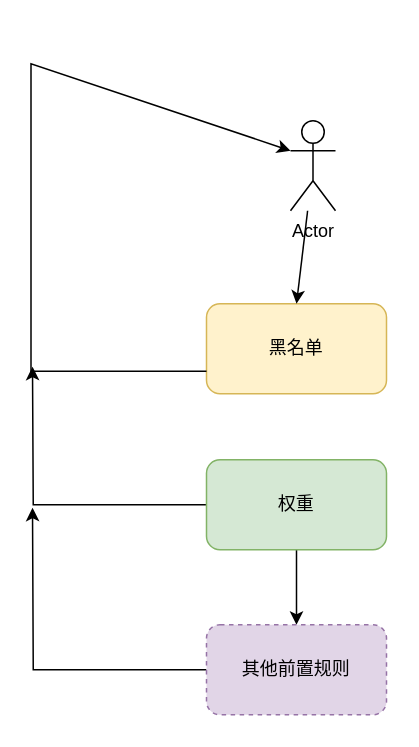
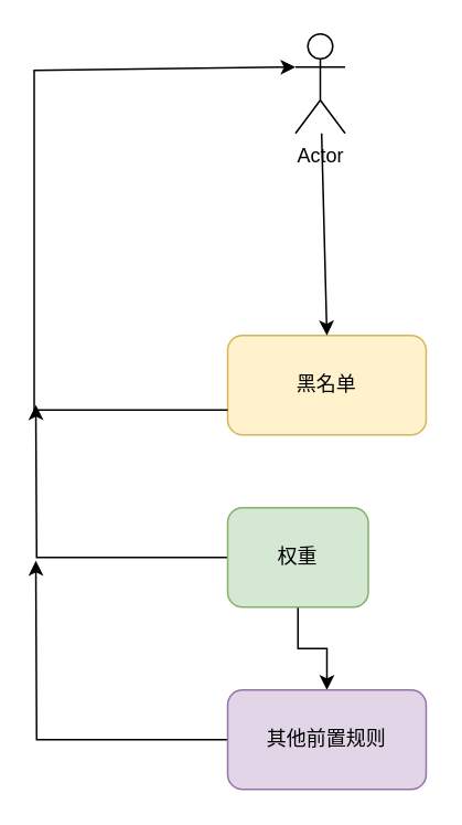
- <mxCell id="8" value="Actor" style="shape=umlActor;verticalLabelPosition=bottom;verticalAlign=top;html=1;outlineConnect=0;" vertex="1" parent="1"><mxGeometry x="193" y="80" width="30" height="60" as="geometry" /></mxCell>
+ <mxCell id="8" value="Actor" style="shape=umlActor;verticalLabelPosition=bottom;verticalAlign=top;html=1;outlineConnect=0;" vertex="1" parent="1"><mxGeometry x="178" y="20" width="30" height="60" as="geometry" /></mxCell>
- <mxCell id="5" value="权重" style="whiteSpace=wrap;html=1;rounded=1;fillColor=#d5e8d4;strokeColor=#82b366;" vertex="1" parent="1"><mxGeometry x="137" y="306" width="120" height="60" as="geometry" /></mxCell>
+ <mxCell id="5" value="权重" style="whiteSpace=wrap;html=1;rounded=1;fillColor=#d5e8d4;strokeColor=#82b366;" vertex="1" parent="1"><mxGeometry x="137" y="306" width="85" height="60" as="geometry" /></mxCell>
- <mxCell id="7" value="其他前置规则" style="whiteSpace=wrap;html=1;fillColor=#e1d5e7;strokeColor=#9673a6;rounded=1;dashed=1;" vertex="1" parent="1"><mxGeometry x="137" y="416" width="120" height="60" as="geometry" /></mxCell>
+ <mxCell id="7" value="其他前置规则" style="whiteSpace=wrap;html=1;fillColor=#e1d5e7;strokeColor=#9673a6;rounded=1;" vertex="1" parent="1"><mxGeometry x="137" y="416" width="120" height="60" as="geometry" /></mxCell>
